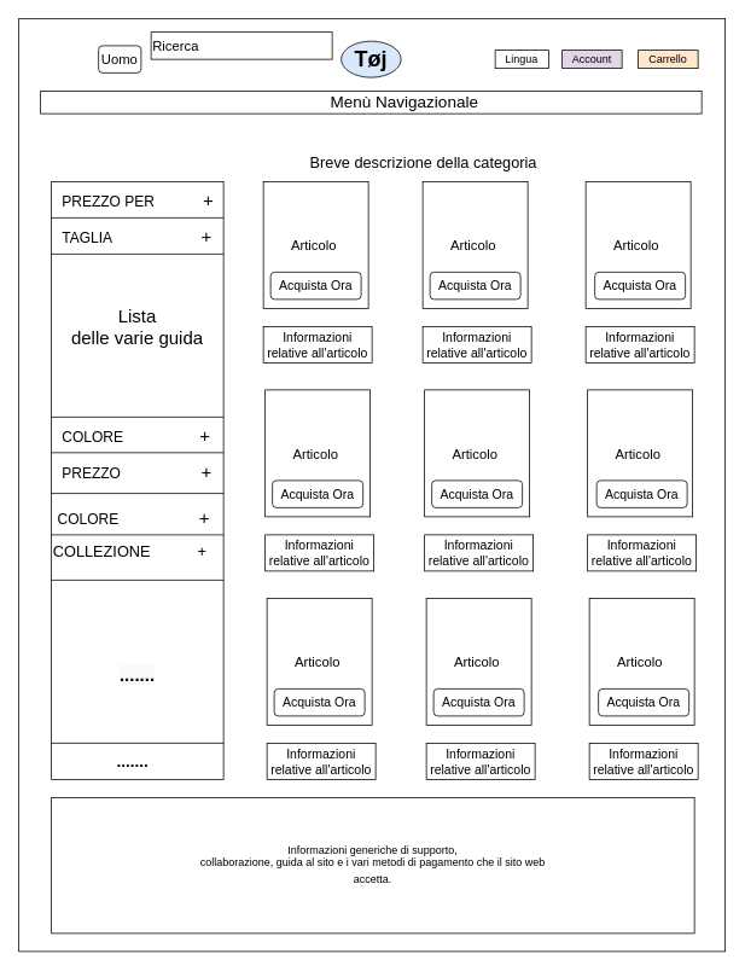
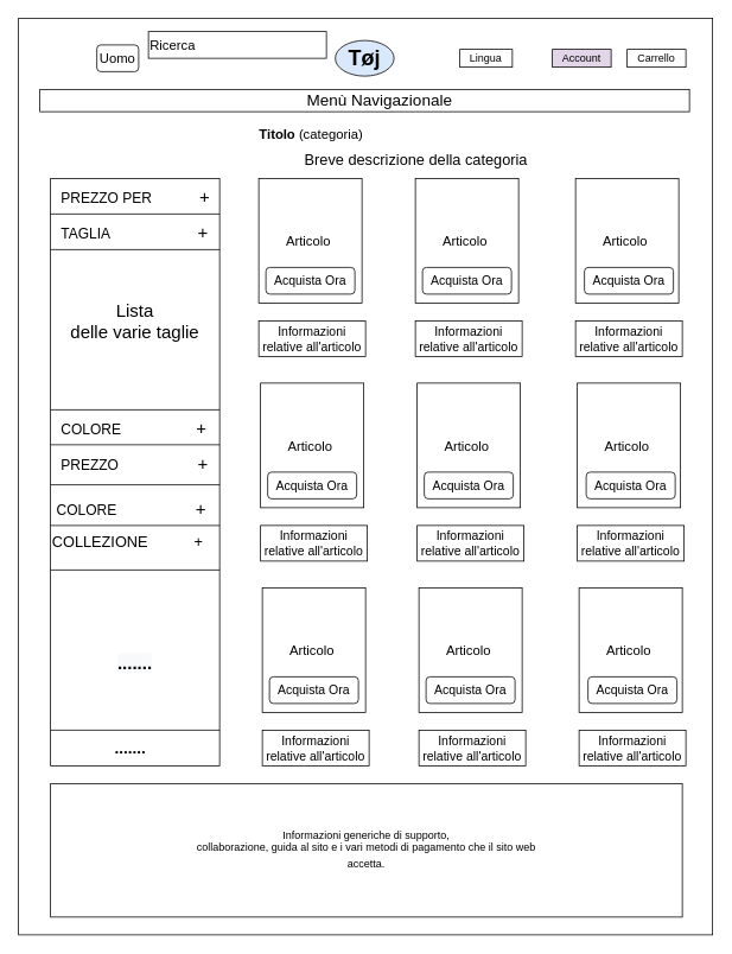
- <mxCell id="9" value="&lt;font style=&quot;font-size: 12px&quot;&gt;Lingua&lt;/font&gt;" style="rounded=0;whiteSpace=wrap;html=1;" parent="1" vertex="1"><mxGeometry x="546" y="55" width="59" height="20" as="geometry" /></mxCell>
+ <mxCell id="9" value="&lt;font style=&quot;font-size: 12px&quot;&gt;Lingua&lt;/font&gt;" style="rounded=0;whiteSpace=wrap;html=1;" parent="1" vertex="1"><mxGeometry x="516" y="55" width="59" height="20" as="geometry" /></mxCell>
- <mxCell id="7" value="&lt;font style=&quot;font-size: 12px&quot;&gt;Carrello&lt;/font&gt;" style="rounded=0;whiteSpace=wrap;html=1;fillColor=#ffe6cc;" parent="1" vertex="1"><mxGeometry x="704" y="55" width="66" height="20" as="geometry" /></mxCell>
+ <mxCell id="7" value="&lt;font style=&quot;font-size: 12px&quot;&gt;Carrello&lt;/font&gt;" style="rounded=0;whiteSpace=wrap;html=1;" parent="1" vertex="1"><mxGeometry x="704" y="55" width="66" height="20" as="geometry" /></mxCell>
- <mxCell id="16" value="&lt;font style=&quot;font-size: 18px&quot;&gt;Menù Navigazionale&lt;/font&gt;" style="text;html=1;strokeColor=none;fillColor=none;align=center;verticalAlign=middle;whiteSpace=wrap;rounded=0;" parent="1" vertex="1"><mxGeometry x="356" y="102.5" width="180" height="20" as="geometry" /></mxCell>
+ <mxCell id="16" value="&lt;font style=&quot;font-size: 18px&quot;&gt;Menù Navigazionale&lt;/font&gt;" style="text;html=1;strokeColor=none;fillColor=none;align=center;verticalAlign=middle;whiteSpace=wrap;rounded=0;" parent="1" vertex="1"><mxGeometry x="336" y="102.5" width="180" height="20" as="geometry" /></mxCell>
+ <mxCell id="43" value="&lt;font style=&quot;font-size: 15px&quot;&gt;&lt;b&gt;Titolo &lt;/b&gt;(categoria)&lt;/font&gt;" style="text;html=1;strokeColor=none;fillColor=none;align=center;verticalAlign=middle;whiteSpace=wrap;rounded=0;" parent="1" vertex="1"><mxGeometry x="288" y="140" width="122" height="20" as="geometry" /></mxCell>
- <mxCell id="47" value="&lt;font style=&quot;font-size: 20px&quot;&gt;Lista&lt;br&gt;delle varie guida&lt;/font&gt;" style="text;html=1;strokeColor=none;fillColor=none;align=center;verticalAlign=middle;whiteSpace=wrap;rounded=0;" parent="1" vertex="1"><mxGeometry x="76" y="295" width="150" height="130" as="geometry" /></mxCell>
+ <mxCell id="47" value="&lt;font style=&quot;font-size: 20px&quot;&gt;Lista&lt;br&gt;delle varie taglie&lt;/font&gt;" style="text;html=1;strokeColor=none;fillColor=none;align=center;verticalAlign=middle;whiteSpace=wrap;rounded=0;" parent="1" vertex="1"><mxGeometry x="76" y="295" width="150" height="130" as="geometry" /></mxCell>
